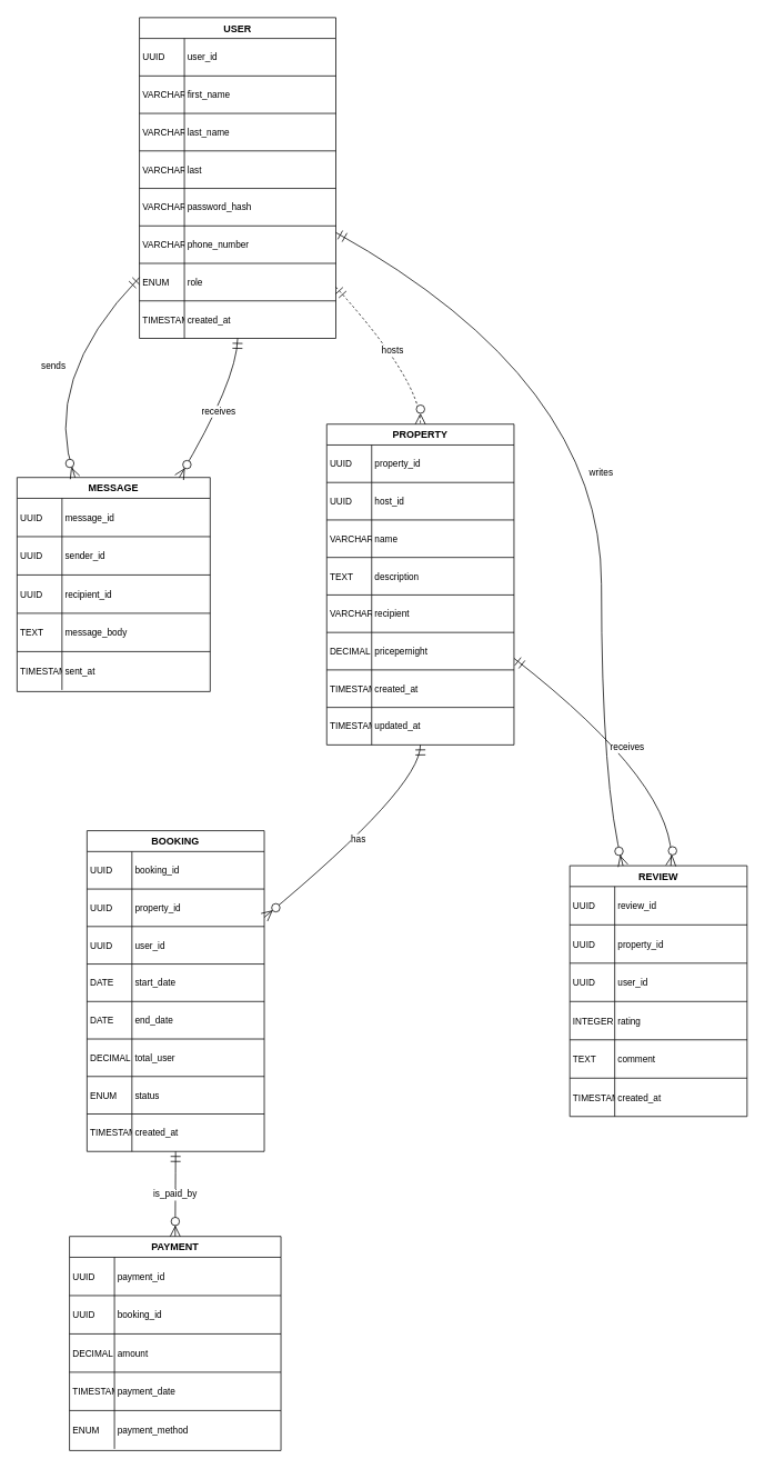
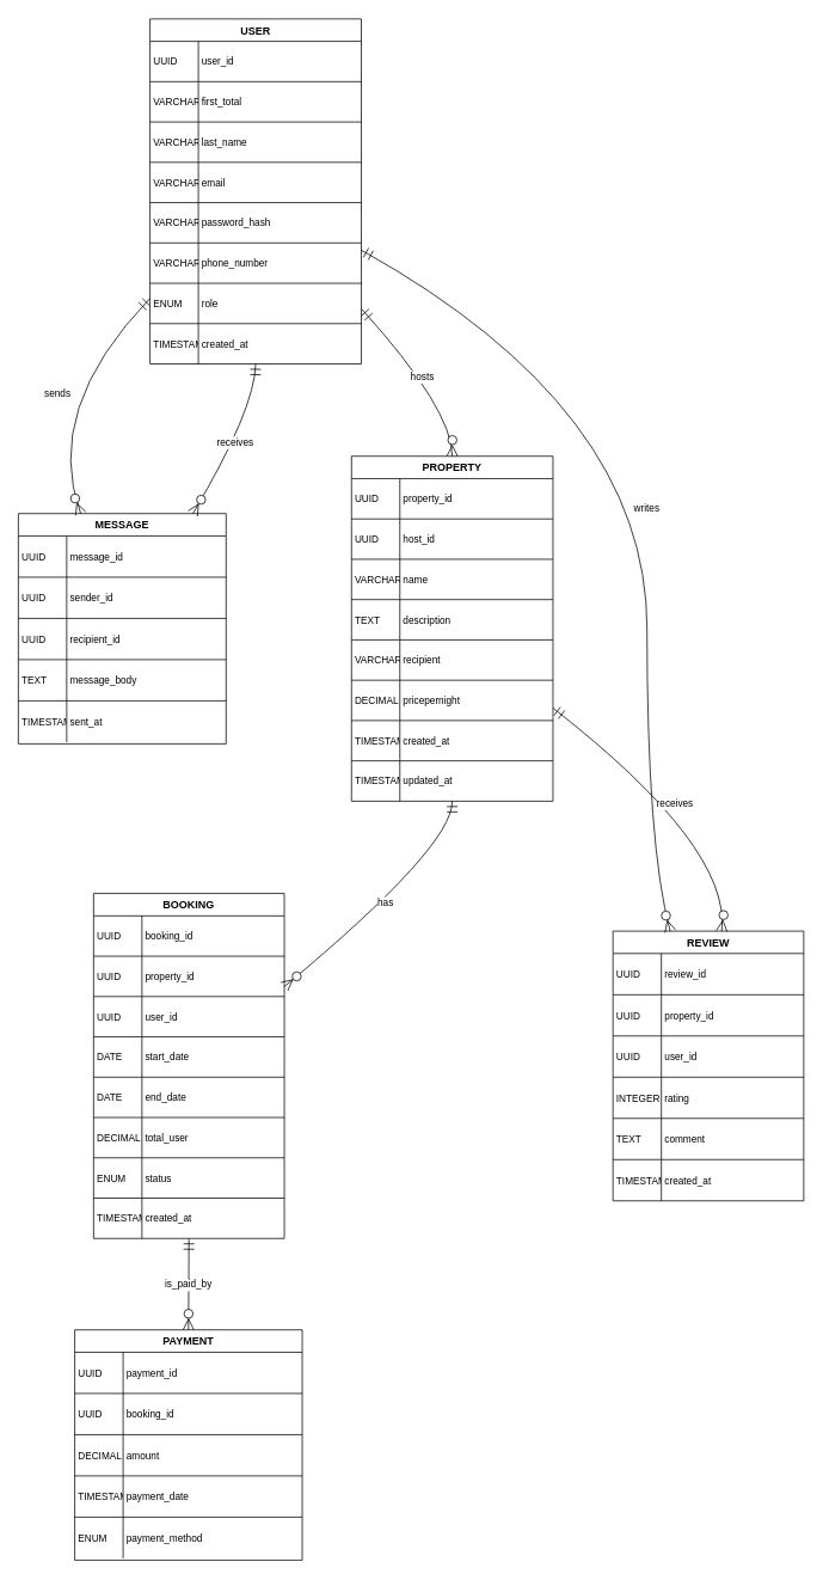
- <mxCell id="8" value="first_name" style="shape=partialRectangle;connectable=0;fillColor=none;top=0;left=0;bottom=0;right=0;align=left;spacingLeft=2;overflow=hidden;fontSize=11;" vertex="1" parent="6"><mxGeometry x="54" width="182" height="45" as="geometry"><mxRectangle width="182" height="45" as="alternateBounds" /></mxGeometry></mxCell>
+ <mxCell id="8" value="first_total" style="shape=partialRectangle;connectable=0;fillColor=none;top=0;left=0;bottom=0;right=0;align=left;spacingLeft=2;overflow=hidden;fontSize=11;" vertex="1" parent="6"><mxGeometry x="54" width="182" height="45" as="geometry"><mxRectangle width="182" height="45" as="alternateBounds" /></mxGeometry></mxCell>
- <mxCell id="14" value="last" style="shape=partialRectangle;connectable=0;fillColor=none;top=0;left=0;bottom=0;right=0;align=left;spacingLeft=2;overflow=hidden;fontSize=11;" vertex="1" parent="12"><mxGeometry x="54" width="182" height="45" as="geometry"><mxRectangle width="182" height="45" as="alternateBounds" /></mxGeometry></mxCell>
+ <mxCell id="14" value="email" style="shape=partialRectangle;connectable=0;fillColor=none;top=0;left=0;bottom=0;right=0;align=left;spacingLeft=2;overflow=hidden;fontSize=11;" vertex="1" parent="12"><mxGeometry x="54" width="182" height="45" as="geometry"><mxRectangle width="182" height="45" as="alternateBounds" /></mxGeometry></mxCell>
- <mxCell id="128" value="hosts" style="curved=1;startArrow=ERmandOne;startSize=10;endArrow=ERzeroToMany;endSize=10;exitX=1;exitY=0.84;entryX=0.5;entryY=0;rounded=0;dashed=1;" edge="1" parent="1" source="2" target="27"><mxGeometry relative="1" as="geometry"><Array as="points"><mxPoint x="505" y="456" /></Array></mxGeometry></mxCell>
+ <mxCell id="128" value="hosts" style="curved=1;startArrow=ERmandOne;startSize=10;;endArrow=ERzeroToMany;endSize=10;;exitX=1;exitY=0.84;entryX=0.5;entryY=0;rounded=0;" edge="1" parent="1" source="2" target="27"><mxGeometry relative="1" as="geometry"><Array as="points"><mxPoint x="505" y="456" /></Array></mxGeometry></mxCell>
